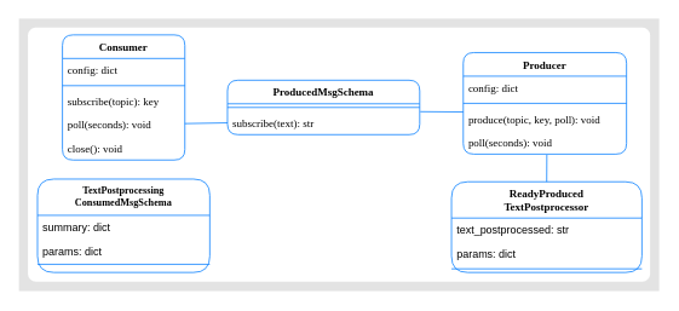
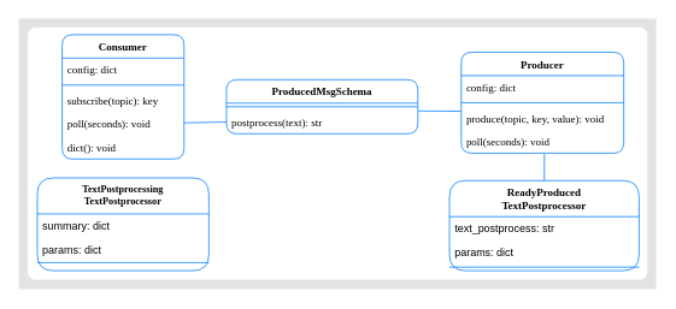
- <mxCell id="18" value="produce(topic, key, poll): void" style="text;strokeColor=none;fillColor=none;align=left;verticalAlign=top;spacingLeft=4;spacingRight=4;overflow=hidden;rotatable=0;points=[[0,0.5],[1,0.5]];portConstraint=eastwest;fontFamily=Ubuntu;fontSource=https%3A%2F%2Ffonts.googleapis.com%2Fcss%3Ffamily%3DUbuntu;" vertex="1" parent="15"><mxGeometry y="60" width="180" height="26" as="geometry" /></mxCell>
+ <mxCell id="18" value="produce(topic, key, value): void" style="text;strokeColor=none;fillColor=none;align=left;verticalAlign=top;spacingLeft=4;spacingRight=4;overflow=hidden;rotatable=0;points=[[0,0.5],[1,0.5]];portConstraint=eastwest;fontFamily=Ubuntu;fontSource=https%3A%2F%2Ffonts.googleapis.com%2Fcss%3Ffamily%3DUbuntu;" vertex="1" parent="15"><mxGeometry y="60" width="180" height="26" as="geometry" /></mxCell>
- <mxCell id="6" value="subscribe(text): str&#10;" style="text;strokeColor=none;fillColor=none;align=left;verticalAlign=top;spacingLeft=4;spacingRight=4;overflow=hidden;rotatable=0;points=[[0,0.5],[1,0.5]];portConstraint=eastwest;fontFamily=Ubuntu;fontSource=https%3A%2F%2Ffonts.googleapis.com%2Fcss%3Ffamily%3DUbuntu;" vertex="1" parent="4"><mxGeometry y="34" width="212" height="26" as="geometry" /></mxCell>
+ <mxCell id="6" value="postprocess(text): str&#10;" style="text;strokeColor=none;fillColor=none;align=left;verticalAlign=top;spacingLeft=4;spacingRight=4;overflow=hidden;rotatable=0;points=[[0,0.5],[1,0.5]];portConstraint=eastwest;fontFamily=Ubuntu;fontSource=https%3A%2F%2Ffonts.googleapis.com%2Fcss%3Ffamily%3DUbuntu;" vertex="1" parent="4"><mxGeometry y="34" width="212" height="26" as="geometry" /></mxCell>
- <mxCell id="25" value="close(): void" style="text;strokeColor=none;fillColor=none;align=left;verticalAlign=top;spacingLeft=4;spacingRight=4;overflow=hidden;rotatable=0;points=[[0,0.5],[1,0.5]];portConstraint=eastwest;fontFamily=Ubuntu;fontSource=https%3A%2F%2Ffonts.googleapis.com%2Fcss%3Ffamily%3DUbuntu;" vertex="1" parent="20"><mxGeometry y="112" width="135" height="26" as="geometry" /></mxCell>
+ <mxCell id="25" value="dict(): void" style="text;strokeColor=none;fillColor=none;align=left;verticalAlign=top;spacingLeft=4;spacingRight=4;overflow=hidden;rotatable=0;points=[[0,0.5],[1,0.5]];portConstraint=eastwest;fontFamily=Ubuntu;fontSource=https%3A%2F%2Ffonts.googleapis.com%2Fcss%3Ffamily%3DUbuntu;" vertex="1" parent="20"><mxGeometry y="112" width="135" height="26" as="geometry" /></mxCell>
- <mxCell id="11" value="TextPostprocessing&#10;ConsumedMsgSchema" style="swimlane;fontStyle=1;align=center;verticalAlign=top;childLayout=stackLayout;horizontal=1;startSize=40;horizontalStack=0;resizeParent=1;resizeParentMax=0;resizeLast=0;collapsible=1;marginBottom=0;rounded=1;strokeColor=#007CFF;fontFamily=Ubuntu;fontSource=https%3A%2F%2Ffonts.googleapis.com%2Fcss%3Ffamily%3DUbuntu;fontSize=11;" vertex="1" parent="1"><mxGeometry x="40.5" y="197" width="190" height="103" as="geometry" /></mxCell>
+ <mxCell id="11" value="TextPostprocessing&#10;TextPostprocessor" style="swimlane;fontStyle=1;align=center;verticalAlign=top;childLayout=stackLayout;horizontal=1;startSize=40;horizontalStack=0;resizeParent=1;resizeParentMax=0;resizeLast=0;collapsible=1;marginBottom=0;rounded=1;strokeColor=#007CFF;fontFamily=Ubuntu;fontSource=https%3A%2F%2Ffonts.googleapis.com%2Fcss%3Ffamily%3DUbuntu;fontSize=11;" vertex="1" parent="1"><mxGeometry x="40.5" y="197" width="190" height="103" as="geometry" /></mxCell>
- <mxCell id="8" value="text_postprocessed: str" style="text;strokeColor=none;fillColor=none;align=left;verticalAlign=top;spacingLeft=4;spacingRight=4;overflow=hidden;rotatable=0;points=[[0,0.5],[1,0.5]];portConstraint=eastwest;" vertex="1" parent="7"><mxGeometry y="40" width="210" height="26" as="geometry" /></mxCell>
+ <mxCell id="8" value="text_postprocess: str" style="text;strokeColor=none;fillColor=none;align=left;verticalAlign=top;spacingLeft=4;spacingRight=4;overflow=hidden;rotatable=0;points=[[0,0.5],[1,0.5]];portConstraint=eastwest;" vertex="1" parent="7"><mxGeometry y="40" width="210" height="26" as="geometry" /></mxCell>
